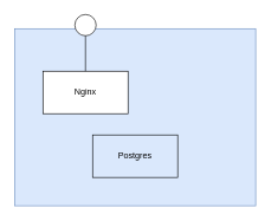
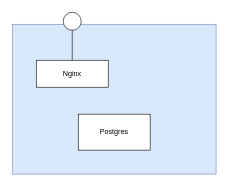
- <mxCell id="3" value="Nginx" style="rounded=0;whiteSpace=wrap;html=1;" parent="1" vertex="1"><mxGeometry x="60" y="100" width="120" height="60" as="geometry" /></mxCell>
+ <mxCell id="3" value="Nginx" style="rounded=0;whiteSpace=wrap;html=1;" parent="1" vertex="1"><mxGeometry x="60" y="100" width="120" height="45" as="geometry" /></mxCell>
- <mxCell id="4" value="Postgres" style="rounded=0;whiteSpace=wrap;html=1;fillColor=#dae8fc;" parent="1" vertex="1"><mxGeometry x="130" y="190" width="120" height="60" as="geometry" /></mxCell>
+ <mxCell id="4" value="Postgres" style="rounded=0;whiteSpace=wrap;html=1;" parent="1" vertex="1"><mxGeometry x="130" y="190" width="120" height="60" as="geometry" /></mxCell>
